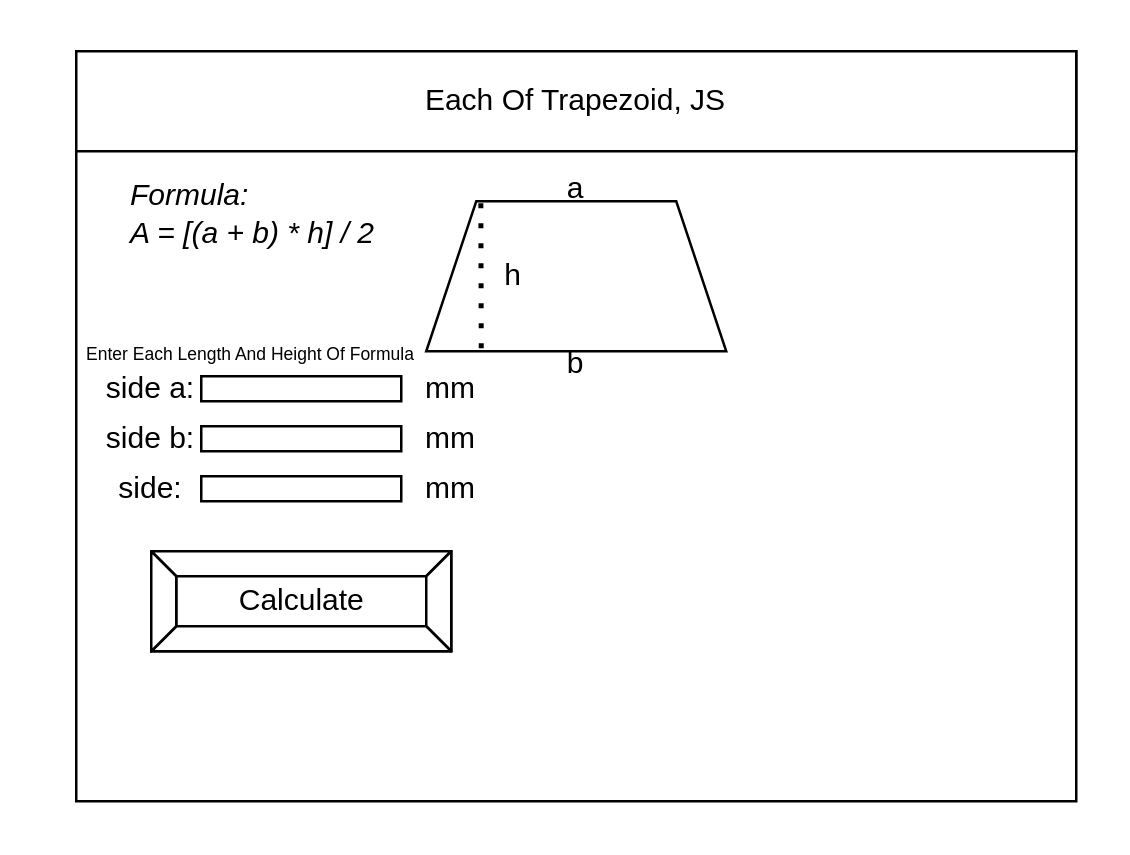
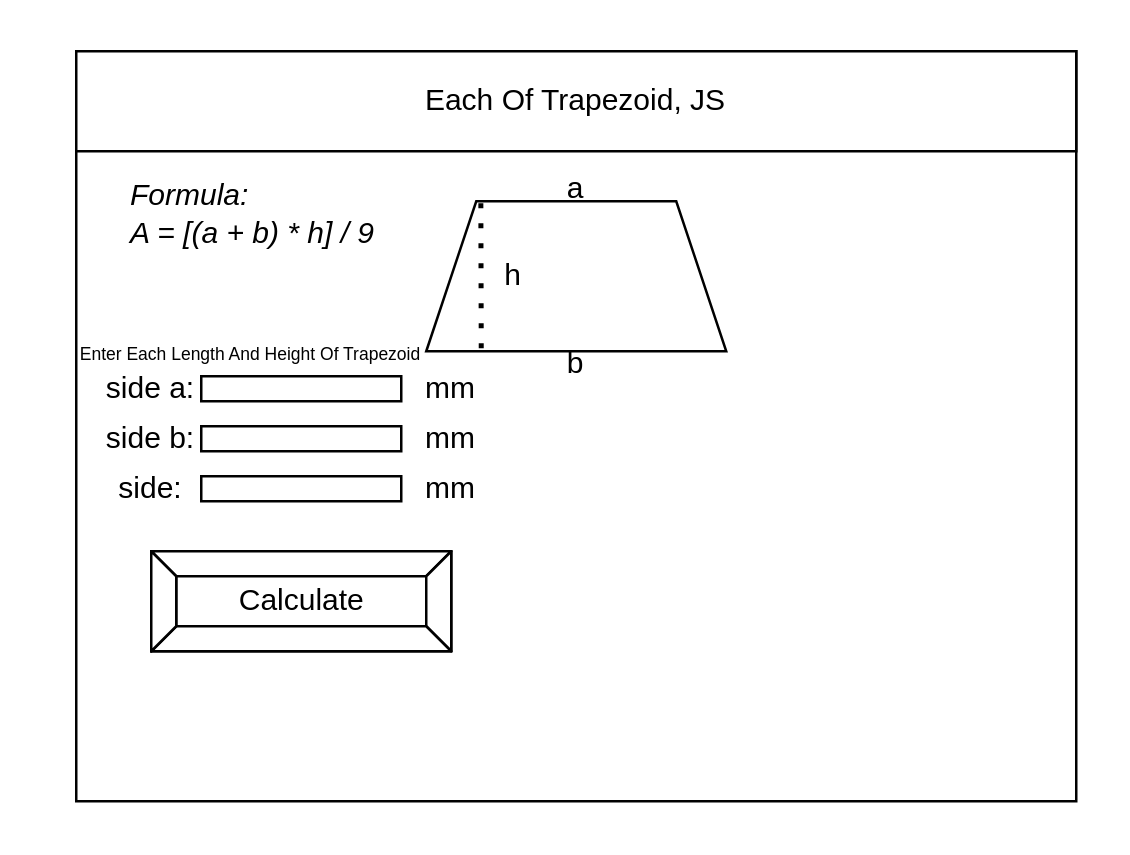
- <mxCell id="11" value="&lt;i&gt;Formula:&lt;br&gt;A = [(a + b) * h] / 2&lt;/i&gt;" style="text;html=1;strokeColor=none;fillColor=none;align=left;verticalAlign=middle;whiteSpace=wrap;rounded=0;" parent="1" vertex="1"><mxGeometry x="50" y="70" width="130" height="30" as="geometry" /></mxCell>
+ <mxCell id="11" value="&lt;i&gt;Formula:&lt;br&gt;A = [(a + b) * h] / 9&lt;/i&gt;" style="text;html=1;strokeColor=none;fillColor=none;align=left;verticalAlign=middle;whiteSpace=wrap;rounded=0;" parent="1" vertex="1"><mxGeometry x="50" y="70" width="130" height="30" as="geometry" /></mxCell>
- <mxCell id="20" value="&lt;font style=&quot;font-size: 7px&quot;&gt;Enter Each Length And Height Of Formula&lt;/font&gt;" style="text;html=1;strokeColor=none;fillColor=none;align=center;verticalAlign=middle;whiteSpace=wrap;rounded=0;" vertex="1" parent="1"><mxGeometry x="20" y="130" width="160" height="20" as="geometry" /></mxCell>
+ <mxCell id="20" value="&lt;font style=&quot;font-size: 7px&quot;&gt;Enter Each Length And Height Of Trapezoid&lt;/font&gt;" style="text;html=1;strokeColor=none;fillColor=none;align=center;verticalAlign=middle;whiteSpace=wrap;rounded=0;" vertex="1" parent="1"><mxGeometry x="20" y="130" width="160" height="20" as="geometry" /></mxCell>
